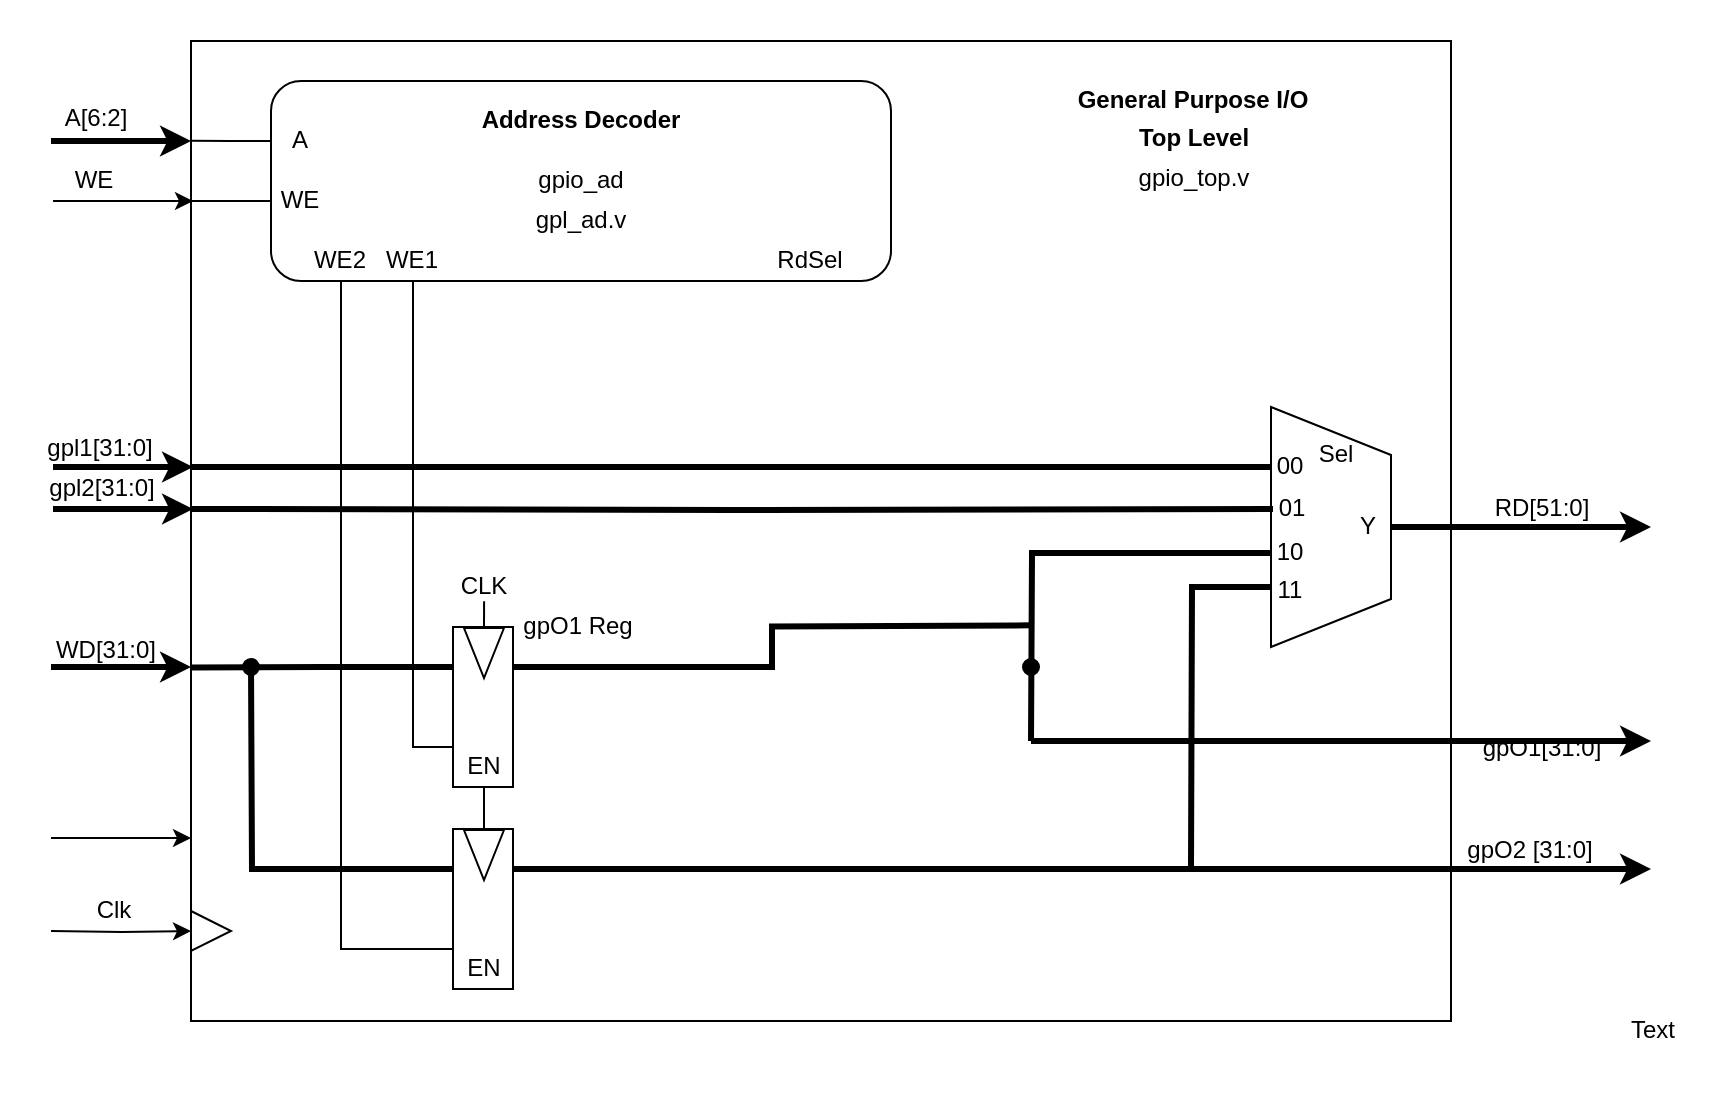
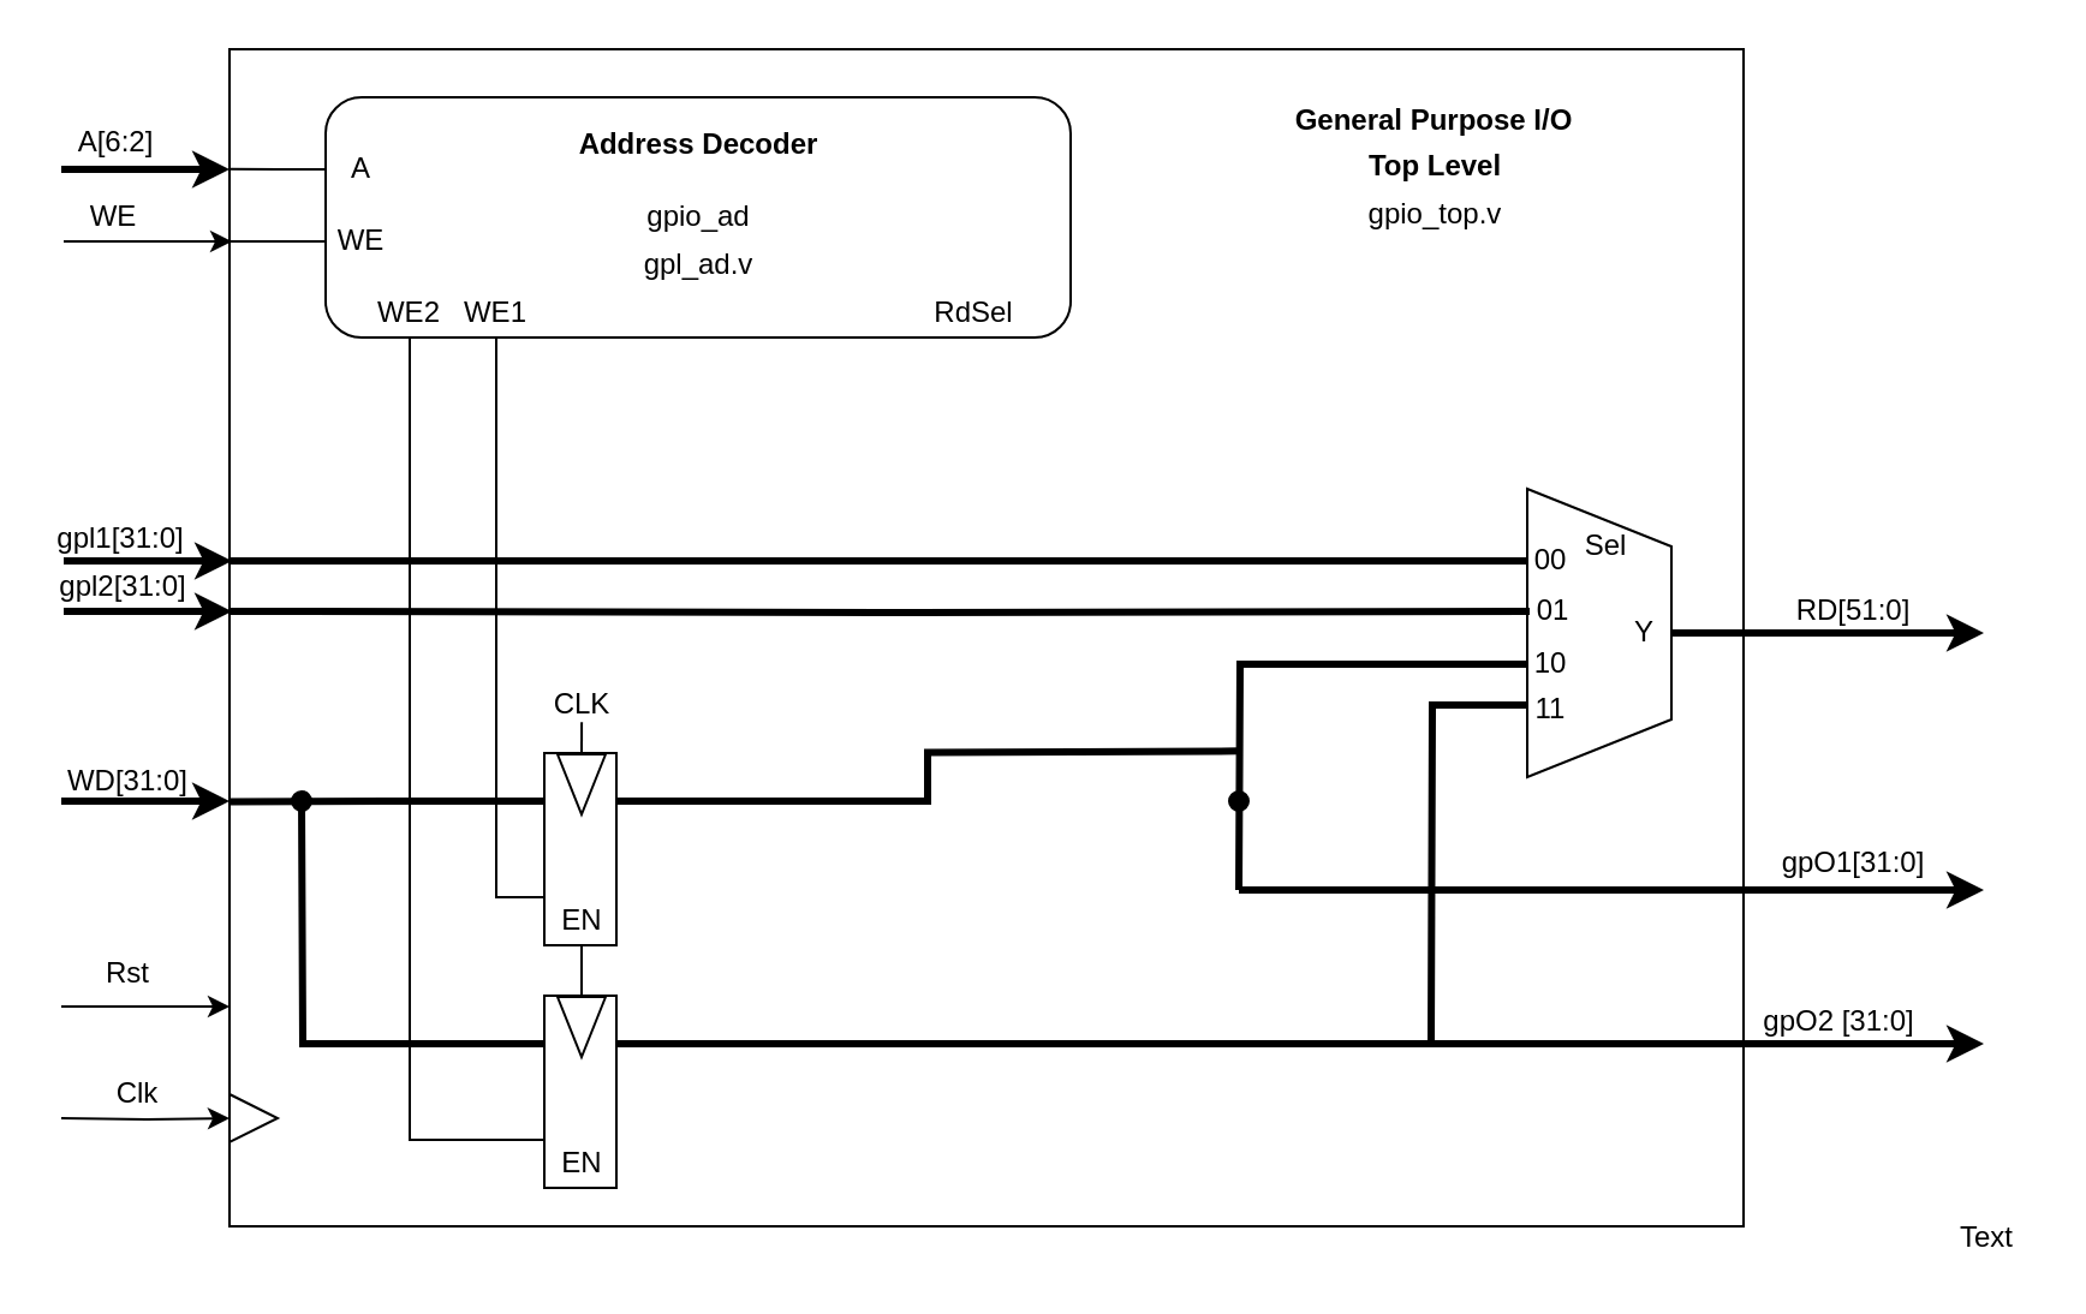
- <mxCell id="66" value="gpO1 Reg" style="text;html=1;strokeColor=none;fillColor=none;align=center;verticalAlign=middle;whiteSpace=wrap;rounded=0;" vertex="1" parent="1"><mxGeometry x="259.5" y="303" width="58" height="20" as="geometry" /></mxCell>
- <mxCell id="60" value="gpO1[31:0]" style="text;html=1;strokeColor=none;fillColor=none;align=center;verticalAlign=middle;whiteSpace=wrap;rounded=0;" parent="1" vertex="1"><mxGeometry x="741" y="364" width="60" height="20" as="geometry" /></mxCell>
+ <mxCell id="60" value="gpO1[31:0]" style="text;html=1;strokeColor=none;fillColor=none;align=center;verticalAlign=middle;whiteSpace=wrap;rounded=0;" parent="1" vertex="1"><mxGeometry x="741" y="349" width="60" height="20" as="geometry" /></mxCell>
+ <mxCell id="57" value="Rst" style="text;html=1;strokeColor=none;fillColor=none;align=center;verticalAlign=middle;whiteSpace=wrap;rounded=0;" parent="1" vertex="1"><mxGeometry x="43" y="395" width="20" height="20" as="geometry" /></mxCell>
